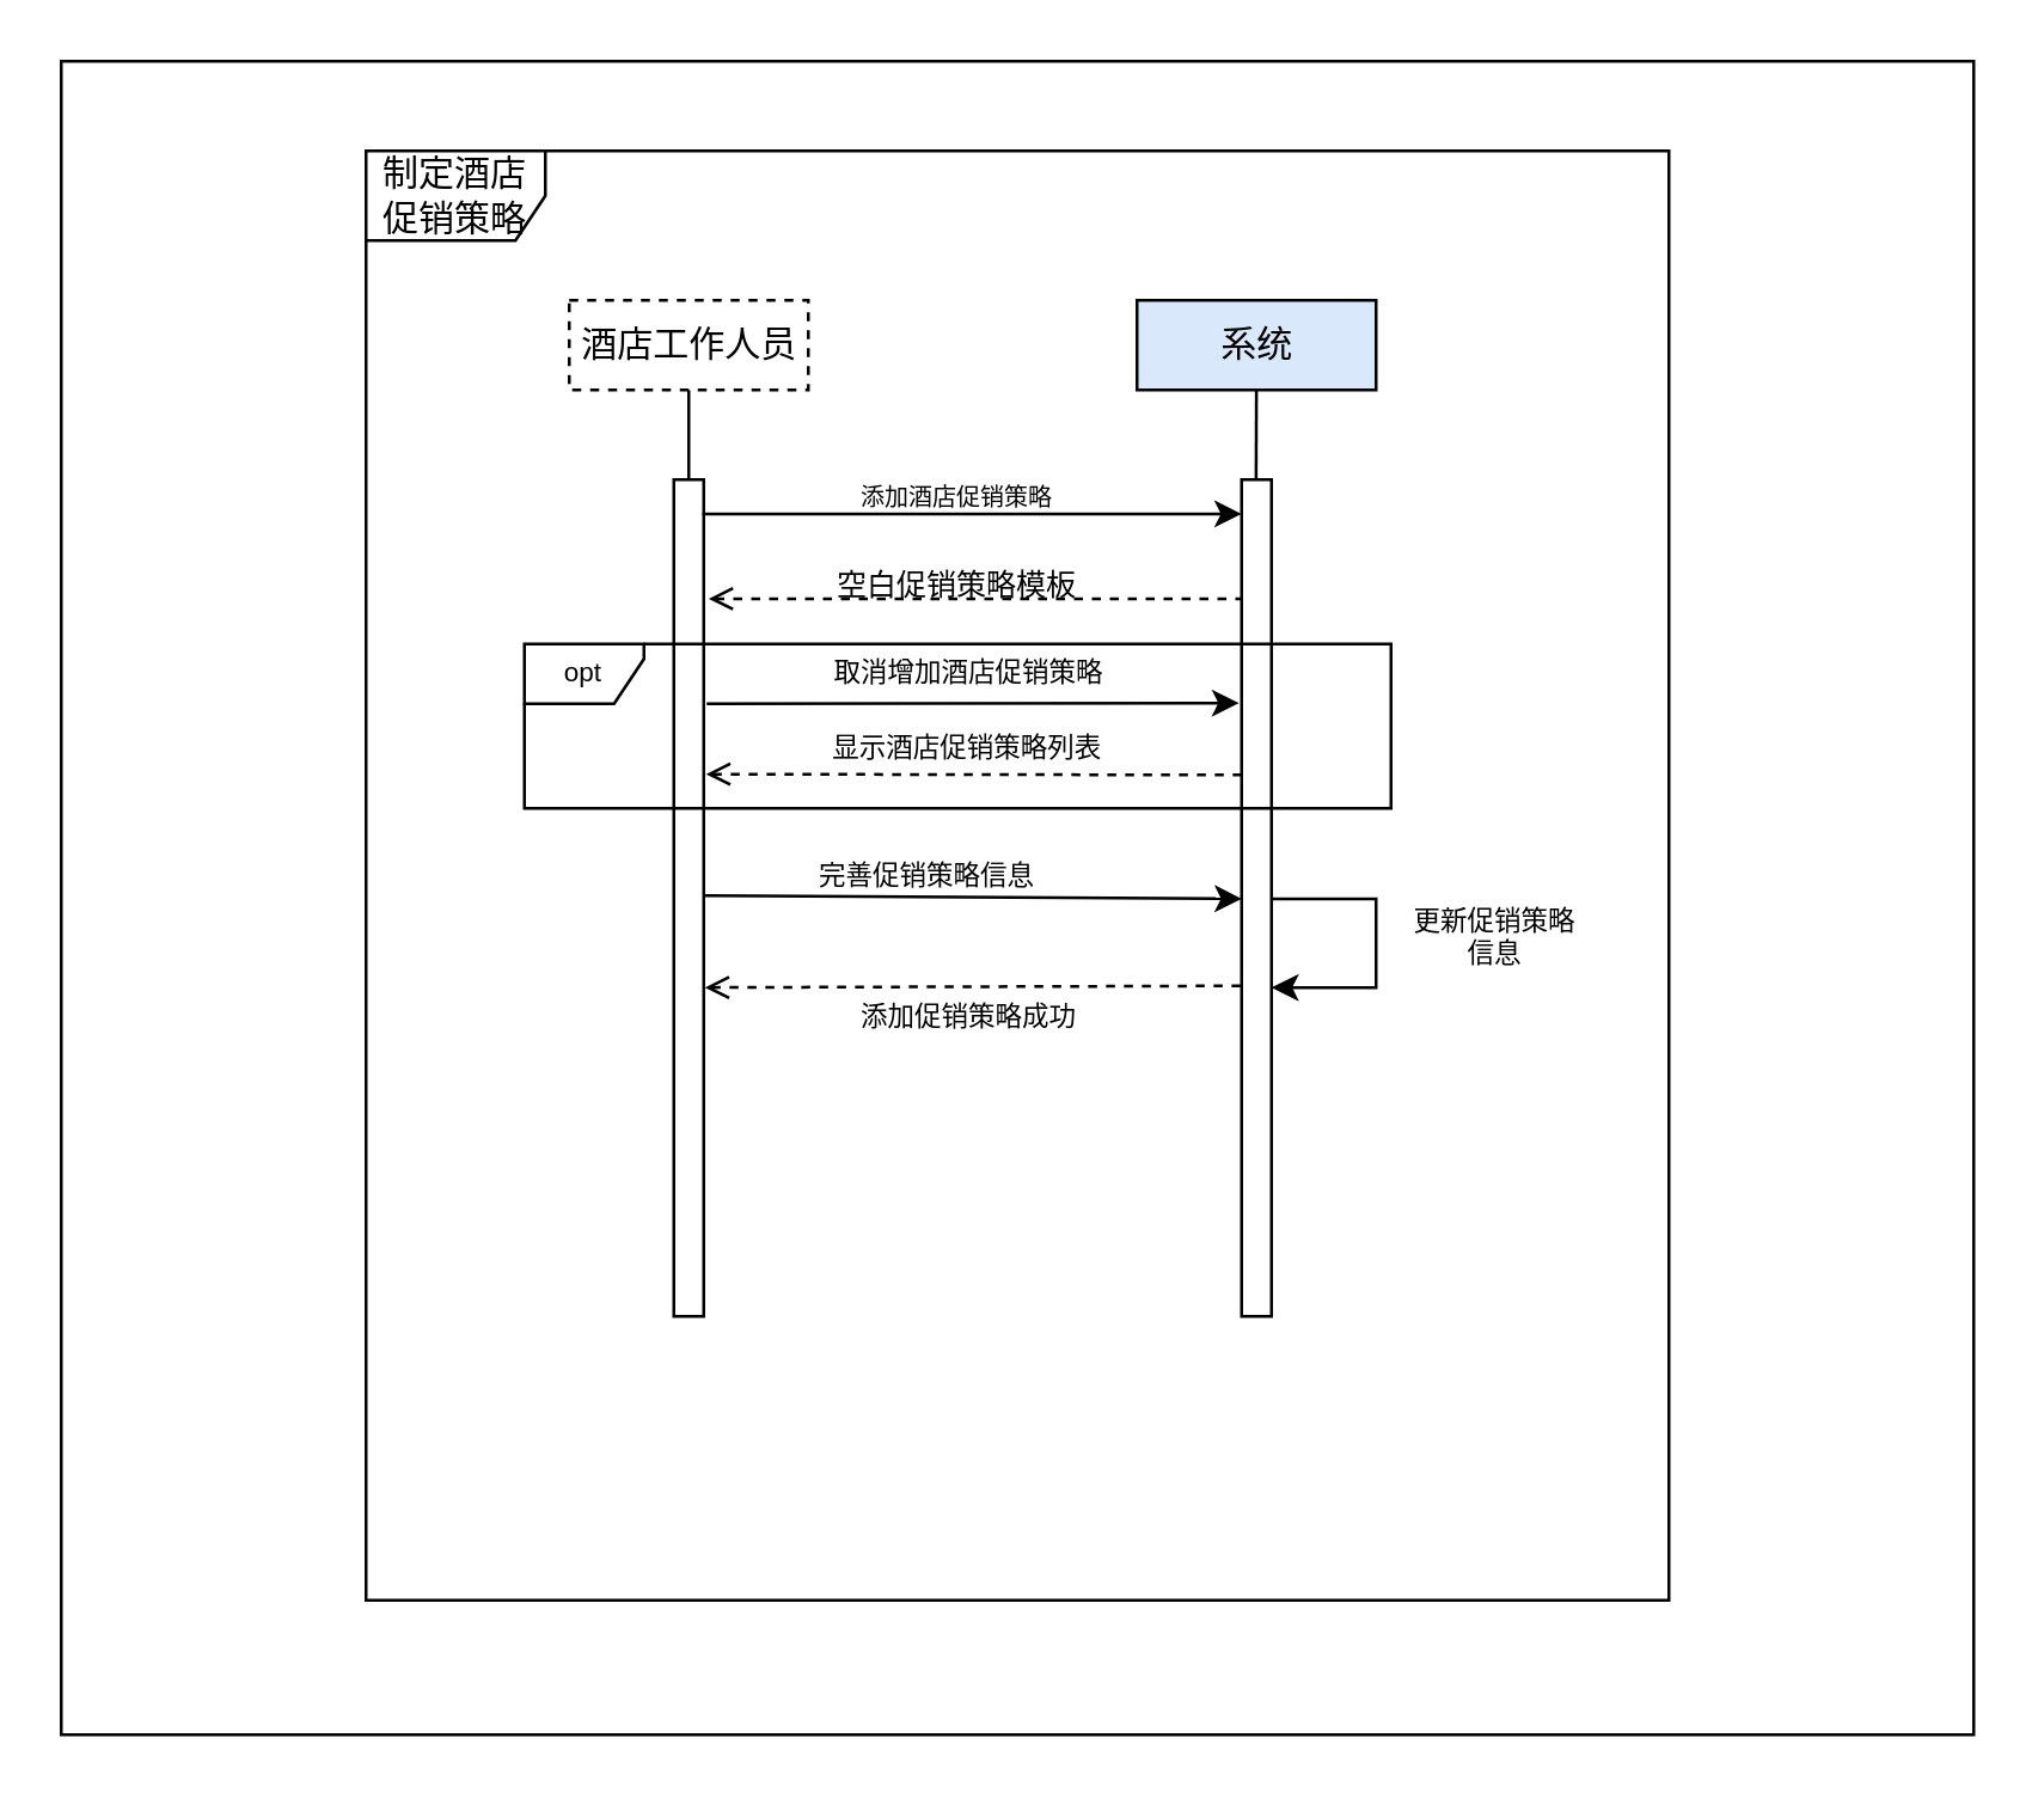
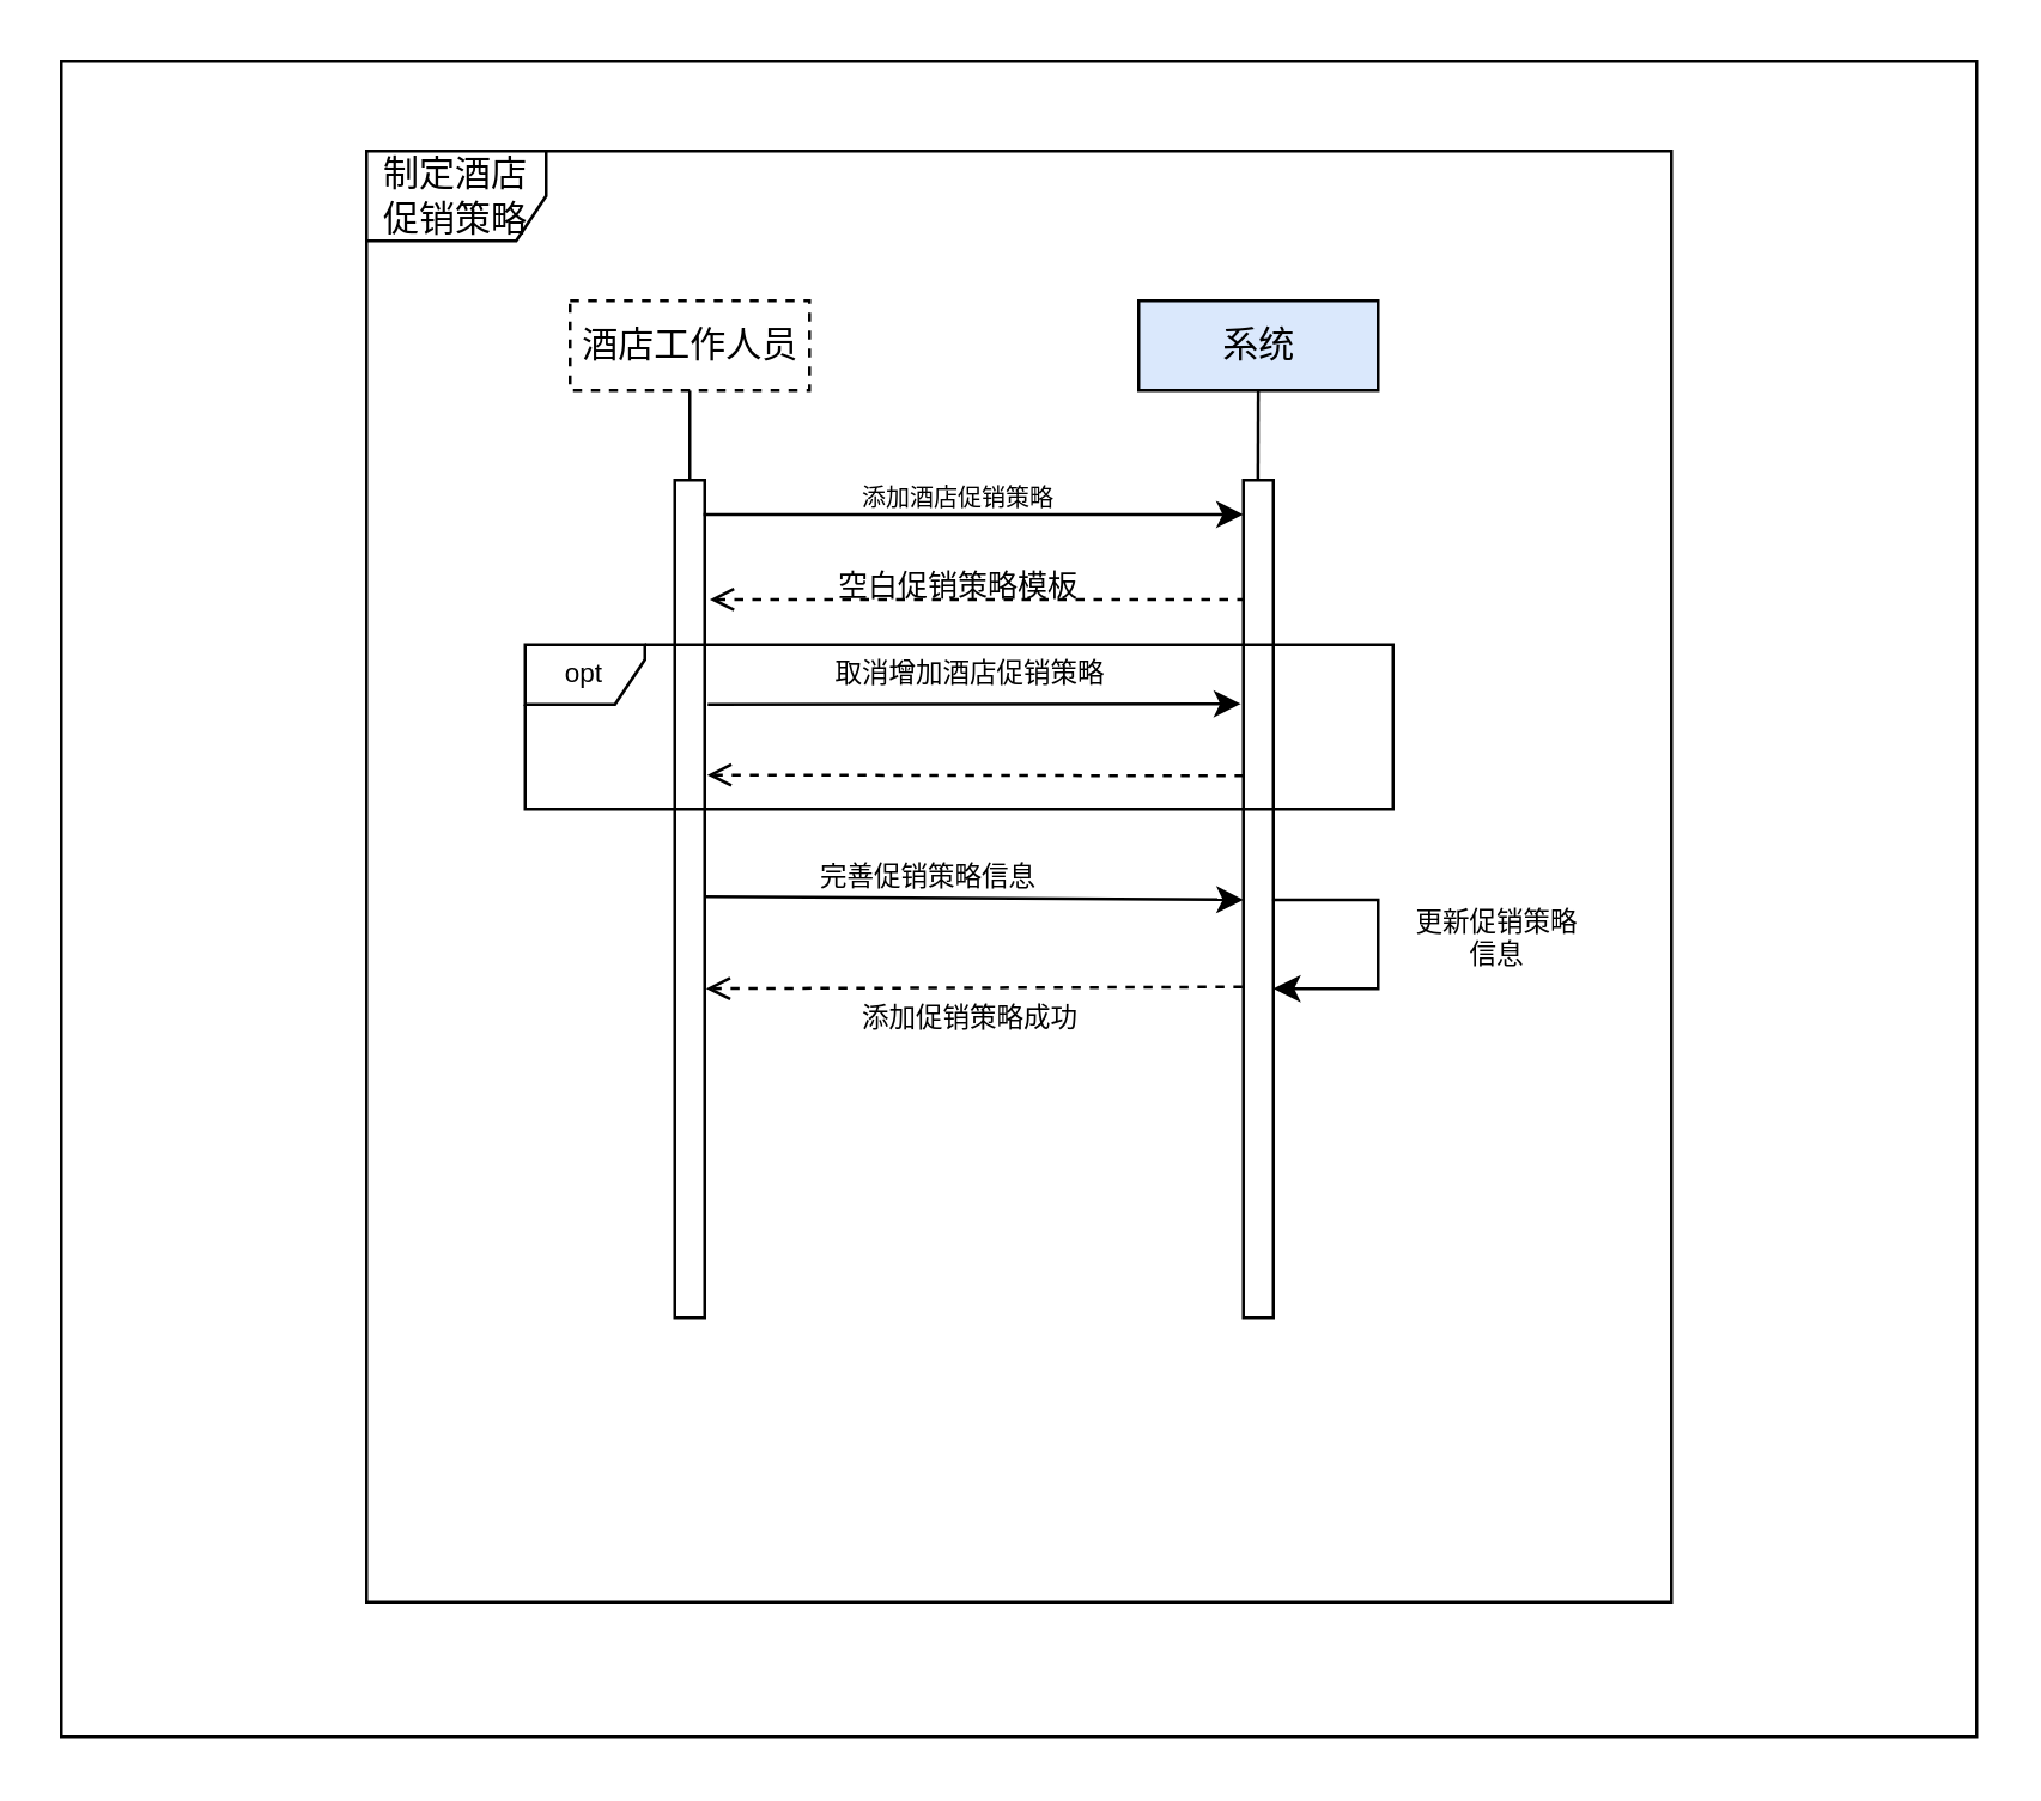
- <mxCell id="18" value="显示酒店促销策略列表" style="text;html=1;strokeColor=none;fillColor=none;align=center;verticalAlign=middle;whiteSpace=wrap;rounded=0;fontSize=9;" vertex="1" parent="1"><mxGeometry x="261.25" y="240" width="125" height="20" as="geometry" /></mxCell>
